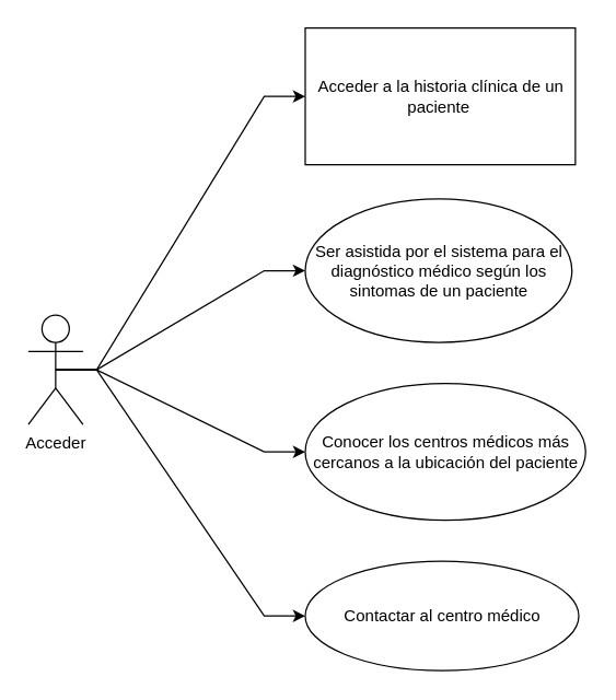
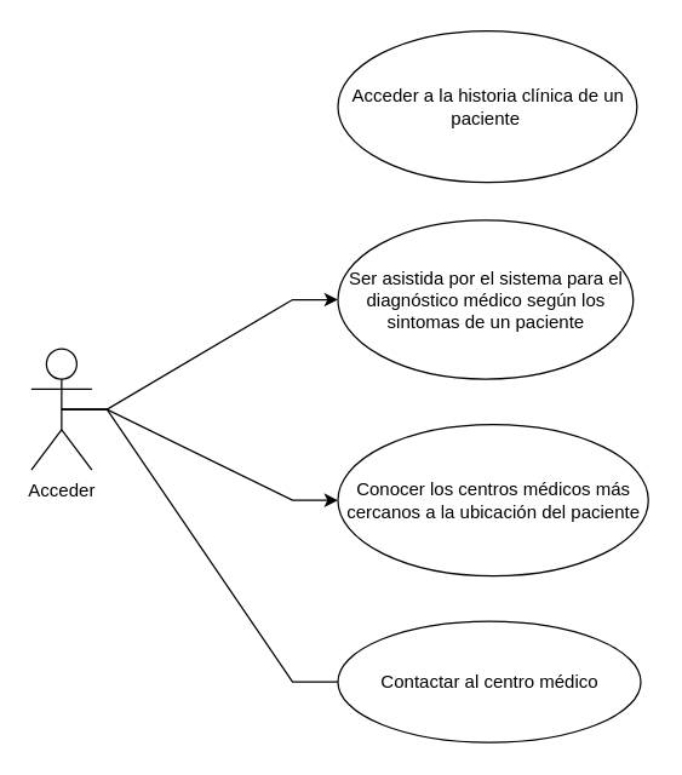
- <mxCell id="7" value="Acceder a la historia clínica de un paciente&amp;nbsp;" style="whiteSpace=wrap;html=1;rounded=0;" vertex="1" parent="1"><mxGeometry x="222.5" y="20" width="197.5" height="100" as="geometry" /></mxCell>
+ <mxCell id="7" value="Acceder a la historia clínica de un paciente&amp;nbsp;" style="ellipse;whiteSpace=wrap;html=1;" vertex="1" parent="1"><mxGeometry x="222.5" y="20" width="197.5" height="100" as="geometry" /></mxCell>
- <mxCell id="2" style="edgeStyle=entityRelationEdgeStyle;rounded=0;orthogonalLoop=1;jettySize=auto;html=1;entryX=0;entryY=0.5;entryDx=0;entryDy=0;exitX=0.5;exitY=0.5;exitDx=0;exitDy=0;exitPerimeter=0;" edge="1" parent="1" source="6" target="7"><mxGeometry relative="1" as="geometry" /></mxCell>
- <mxCell id="5" style="edgeStyle=entityRelationEdgeStyle;rounded=0;orthogonalLoop=1;jettySize=auto;html=1;entryX=0;entryY=0.5;entryDx=0;entryDy=0;exitX=0.5;exitY=0.5;exitDx=0;exitDy=0;exitPerimeter=0;" edge="1" parent="1" source="6" target="10"><mxGeometry relative="1" as="geometry" /></mxCell>
+ <mxCell id="5" style="edgeStyle=entityRelationEdgeStyle;rounded=0;orthogonalLoop=1;jettySize=auto;html=1;entryX=0;entryY=0.5;entryDx=0;entryDy=0;exitX=0.5;exitY=0.5;exitDx=0;exitDy=0;exitPerimeter=0;endArrow=none;" edge="1" parent="1" source="6" target="10"><mxGeometry relative="1" as="geometry" /></mxCell>
